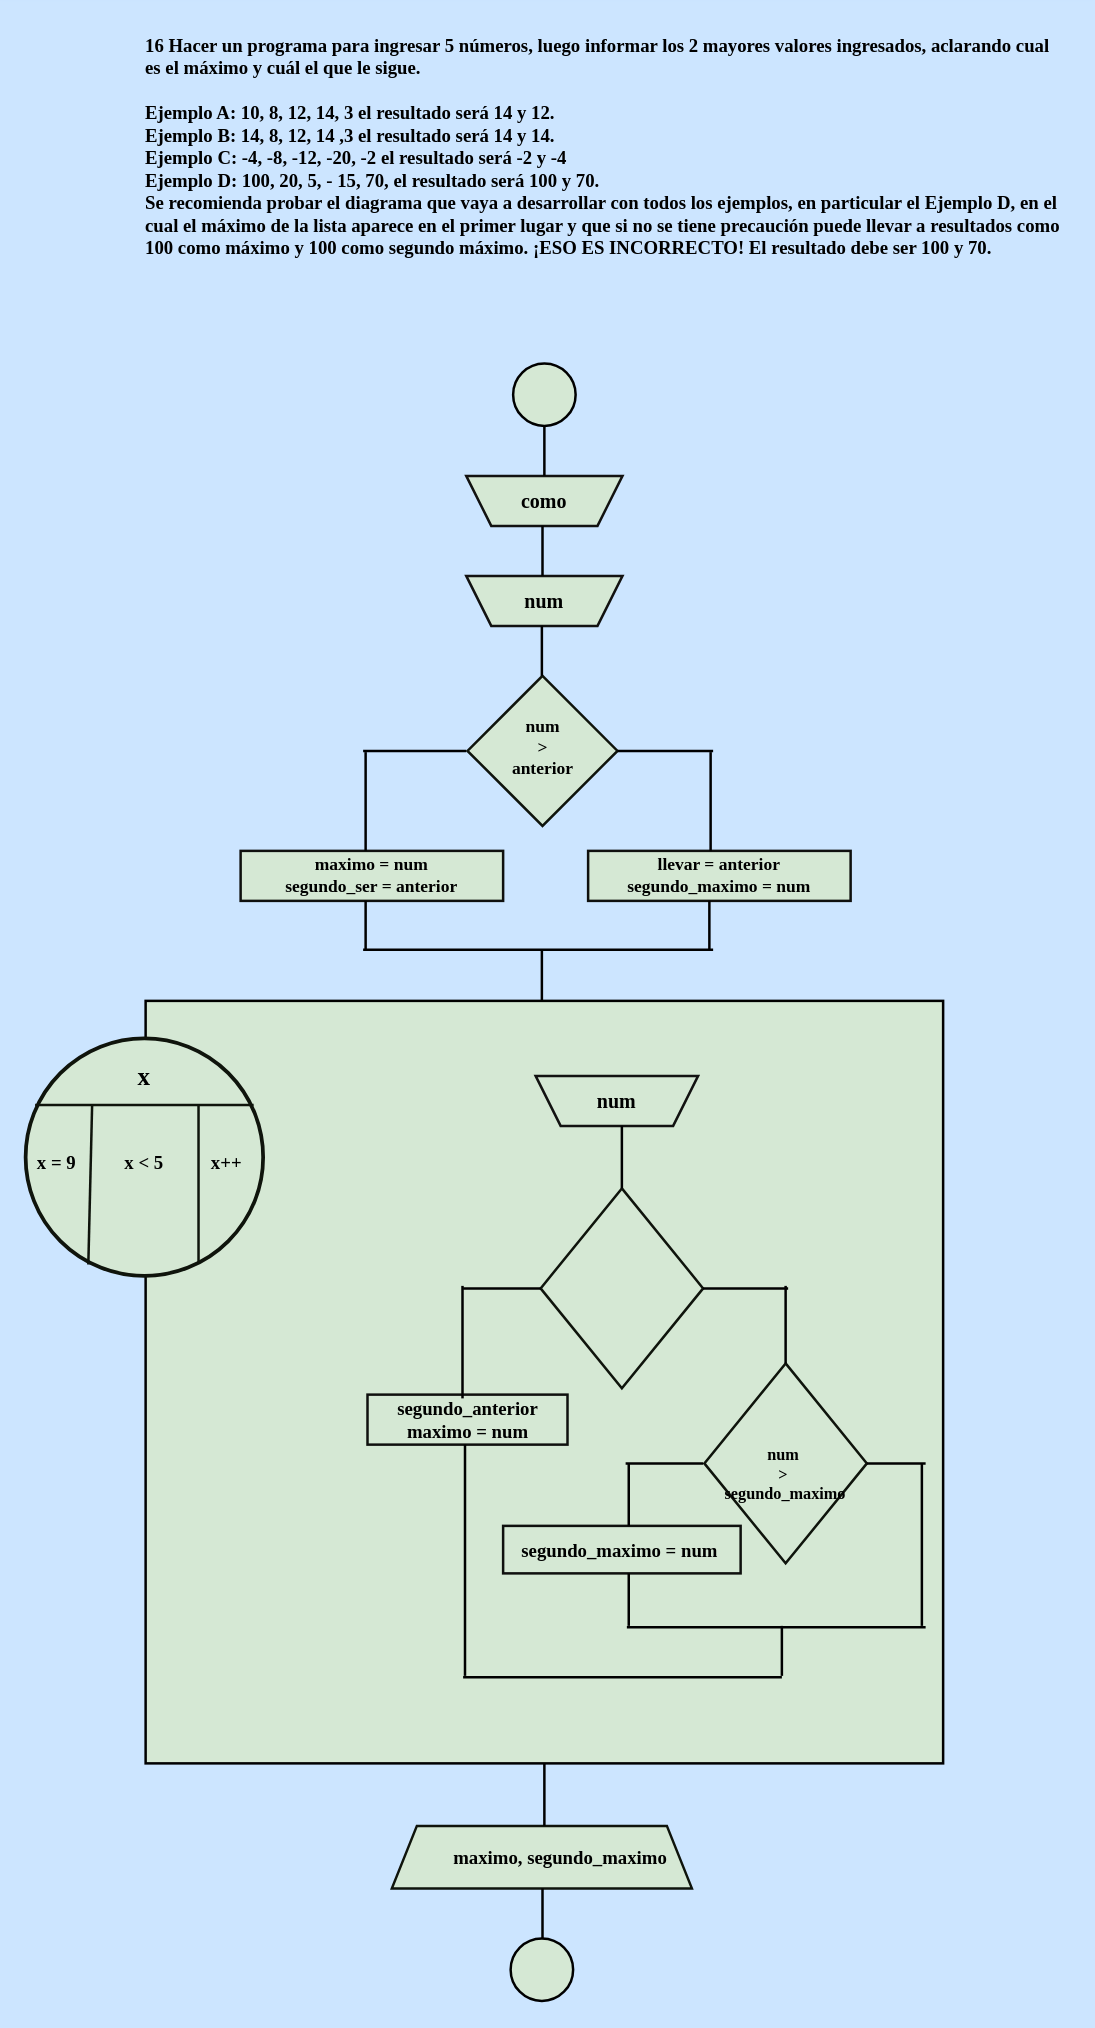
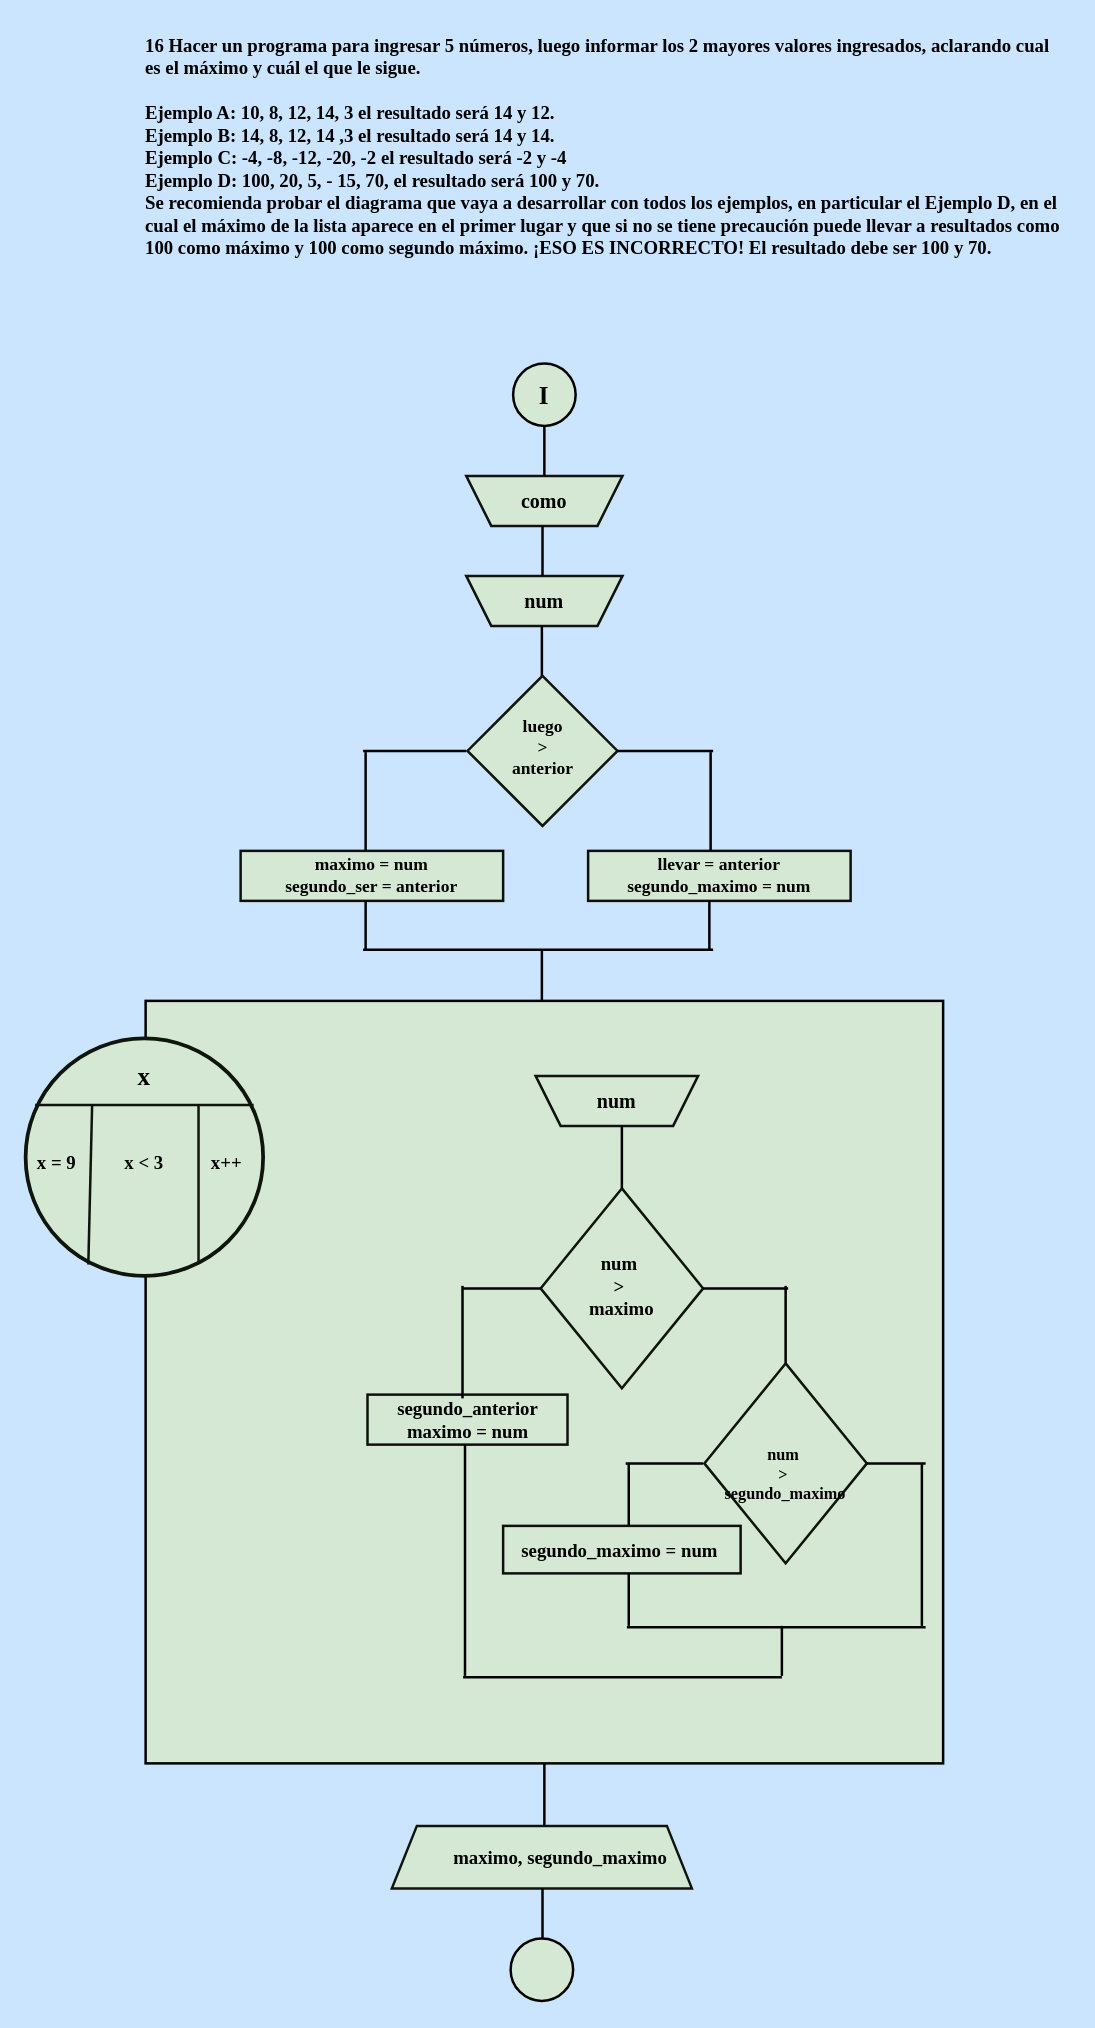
+ <mxCell id="6" value="&lt;b&gt;&lt;font style=&quot;font-size: 20px;&quot; color=&quot;#000000&quot; face=&quot;Comic Sans MS&quot;&gt;I&lt;/font&gt;&lt;/b&gt;" style="text;strokeColor=none;align=center;fillColor=none;html=1;verticalAlign=middle;whiteSpace=wrap;rounded=0;fontFamily=Architects Daughter;fontSource=https%3A%2F%2Ffonts.googleapis.com%2Fcss%3Ffamily%3DArchitects%2BDaughter;" vertex="1" parent="4"><mxGeometry x="10" y="10" width="30" height="30" as="geometry" /></mxCell>
- <mxCell id="15" value="&lt;b&gt;&lt;font style=&quot;font-size: 14px;&quot; color=&quot;#000000&quot; face=&quot;Comic Sans MS&quot;&gt;num&lt;/font&gt;&lt;/b&gt;&lt;div&gt;&lt;b&gt;&lt;font style=&quot;font-size: 14px;&quot; color=&quot;#000000&quot; face=&quot;Comic Sans MS&quot;&gt;&amp;gt;&lt;/font&gt;&lt;/b&gt;&lt;/div&gt;&lt;div&gt;&lt;b&gt;&lt;font style=&quot;font-size: 14px;&quot; color=&quot;#000000&quot; face=&quot;Comic Sans MS&quot;&gt;anterior&lt;/font&gt;&lt;/b&gt;&lt;/div&gt;" style="text;strokeColor=none;align=center;fillColor=none;html=1;verticalAlign=middle;whiteSpace=wrap;rounded=0;fontFamily=Architects Daughter;fontSource=https://fonts.googleapis.com/css?family=Architects+Daughter;" vertex="1" parent="13"><mxGeometry x="25" y="33" width="70" height="50" as="geometry" /></mxCell>
+ <mxCell id="15" value="&lt;b&gt;&lt;font style=&quot;font-size: 14px;&quot; color=&quot;#000000&quot; face=&quot;Comic Sans MS&quot;&gt;luego&lt;/font&gt;&lt;/b&gt;&lt;div&gt;&lt;b&gt;&lt;font style=&quot;font-size: 14px;&quot; color=&quot;#000000&quot; face=&quot;Comic Sans MS&quot;&gt;&amp;gt;&lt;/font&gt;&lt;/b&gt;&lt;/div&gt;&lt;div&gt;&lt;b&gt;&lt;font style=&quot;font-size: 14px;&quot; color=&quot;#000000&quot; face=&quot;Comic Sans MS&quot;&gt;anterior&lt;/font&gt;&lt;/b&gt;&lt;/div&gt;" style="text;strokeColor=none;align=center;fillColor=none;html=1;verticalAlign=middle;whiteSpace=wrap;rounded=0;fontFamily=Architects Daughter;fontSource=https://fonts.googleapis.com/css?family=Architects+Daughter;" vertex="1" parent="13"><mxGeometry x="25" y="33" width="70" height="50" as="geometry" /></mxCell>
- <mxCell id="47" value="&lt;b&gt;&lt;font style=&quot;font-size: 15px;&quot; color=&quot;#000000&quot; face=&quot;Comic Sans MS&quot;&gt;x &amp;lt; 5&lt;/font&gt;&lt;/b&gt;" style="text;strokeColor=none;align=center;fillColor=none;html=1;verticalAlign=middle;whiteSpace=wrap;rounded=0;fontFamily=Architects Daughter;fontSource=https://fonts.googleapis.com/css?family=Architects+Daughter;container=0;" vertex="1" parent="40"><mxGeometry x="70" y="84" width="50" height="30" as="geometry" /></mxCell>
+ <mxCell id="47" value="&lt;b&gt;&lt;font style=&quot;font-size: 15px;&quot; color=&quot;#000000&quot; face=&quot;Comic Sans MS&quot;&gt;x &amp;lt; 3&lt;/font&gt;&lt;/b&gt;" style="text;strokeColor=none;align=center;fillColor=none;html=1;verticalAlign=middle;whiteSpace=wrap;rounded=0;fontFamily=Architects Daughter;fontSource=https://fonts.googleapis.com/css?family=Architects+Daughter;container=0;" vertex="1" parent="40"><mxGeometry x="70" y="84" width="50" height="30" as="geometry" /></mxCell>
+ <mxCell id="36" value="&lt;span style=&quot;font-size: 15px;&quot;&gt;&lt;font style=&quot;font-size: 15px;&quot; color=&quot;#000000&quot; face=&quot;Comic Sans MS&quot;&gt;&lt;b&gt;num&amp;nbsp;&lt;/b&gt;&lt;/font&gt;&lt;/span&gt;&lt;div style=&quot;font-size: 15px;&quot;&gt;&lt;font style=&quot;font-size: 15px;&quot; color=&quot;#000000&quot; face=&quot;Comic Sans MS&quot;&gt;&lt;b&gt;&amp;gt;&amp;nbsp;&lt;/b&gt;&lt;/font&gt;&lt;/div&gt;&lt;div style=&quot;font-size: 15px;&quot;&gt;&lt;font style=&quot;font-size: 15px;&quot; color=&quot;#000000&quot; face=&quot;Comic Sans MS&quot;&gt;&lt;b&gt;maximo&lt;/b&gt;&lt;/font&gt;&lt;/div&gt;" style="text;strokeColor=none;align=center;fillColor=none;html=1;verticalAlign=middle;whiteSpace=wrap;rounded=0;fontFamily=Architects Daughter;fontSource=https://fonts.googleapis.com/css?family=Architects+Daughter;" vertex="1" parent="34"><mxGeometry x="20" y="50" width="90" height="55" as="geometry" /></mxCell>
